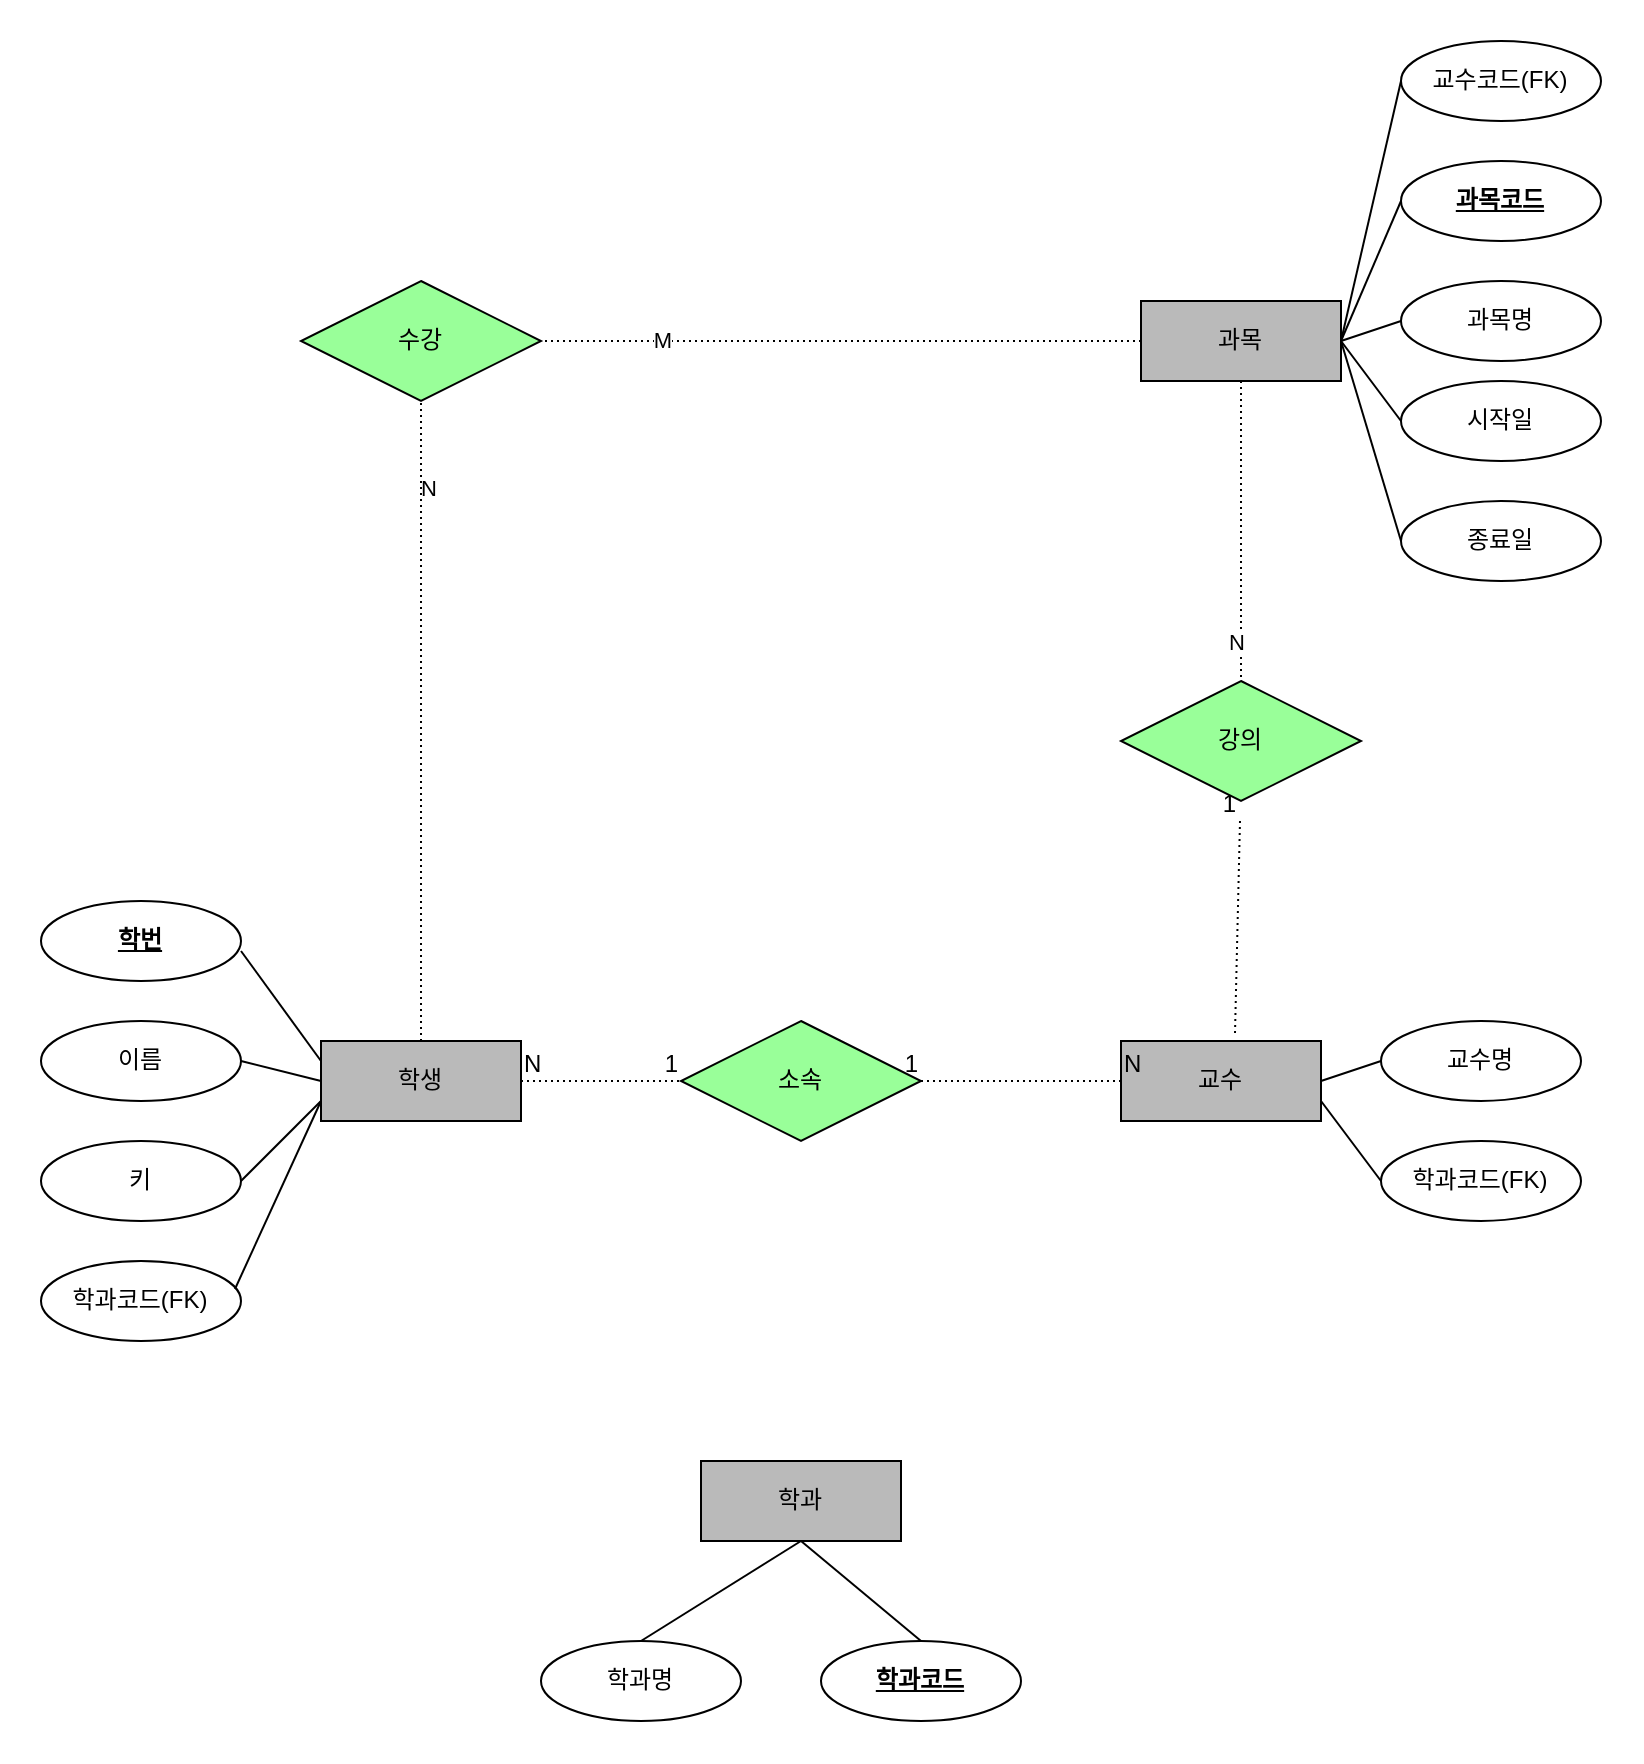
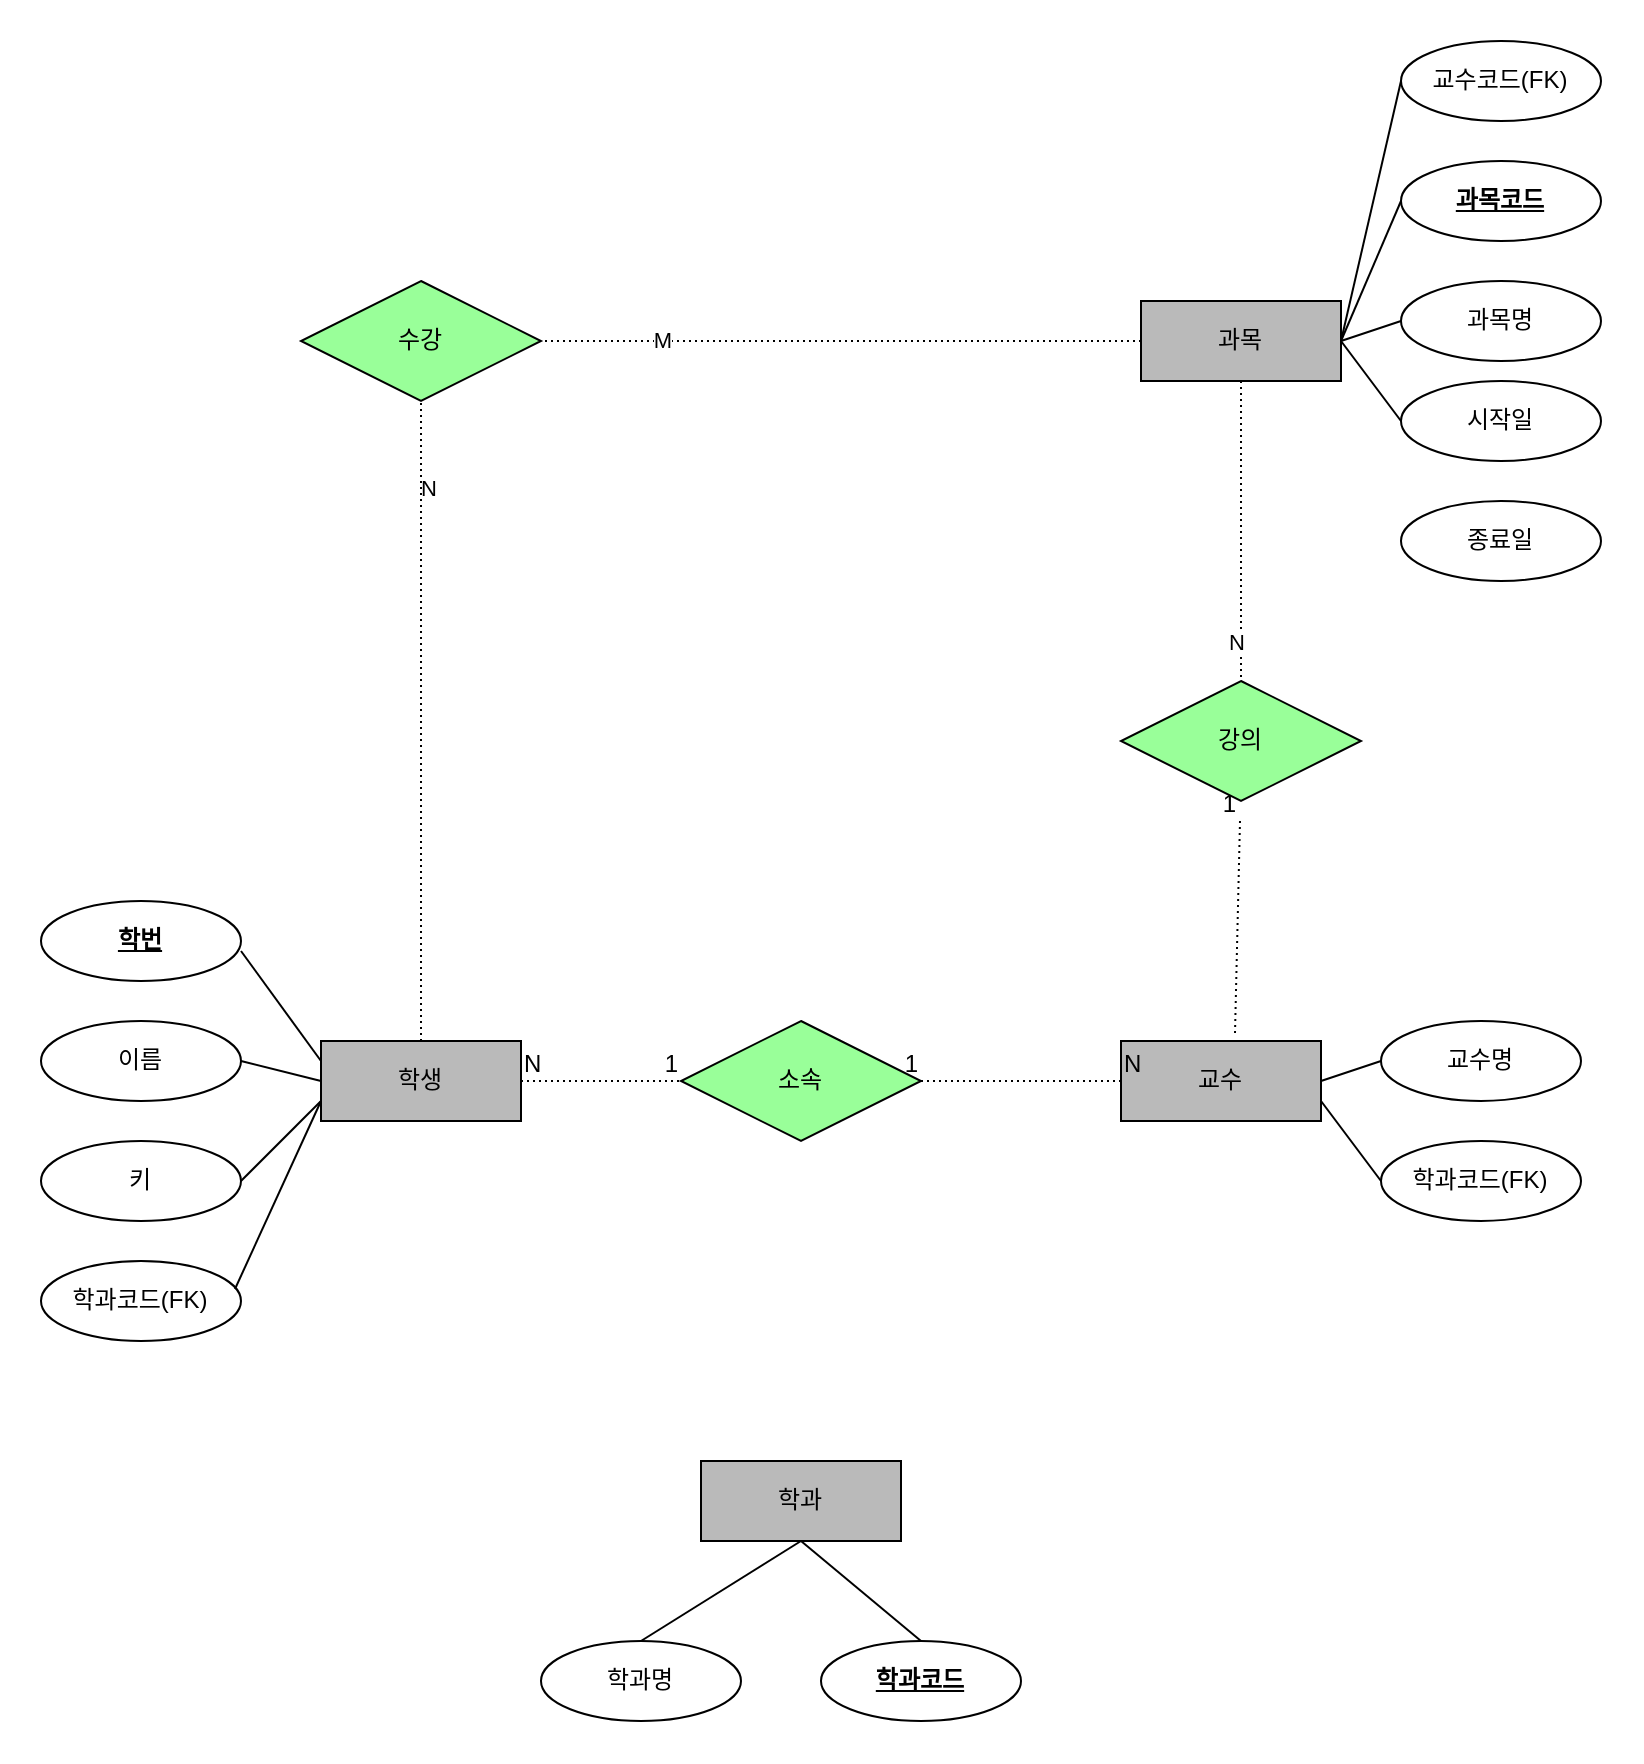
- <mxCell id="45" value="" style="endArrow=none;html=1;rounded=0;entryX=1;entryY=0.5;entryDx=0;entryDy=0;exitX=0;exitY=0.5;exitDx=0;exitDy=0;" edge="1" parent="1" source="18" target="13"><mxGeometry relative="1" as="geometry"><mxPoint x="710" y="220" as="sourcePoint" /><mxPoint x="680" y="180" as="targetPoint" /></mxGeometry></mxCell>
